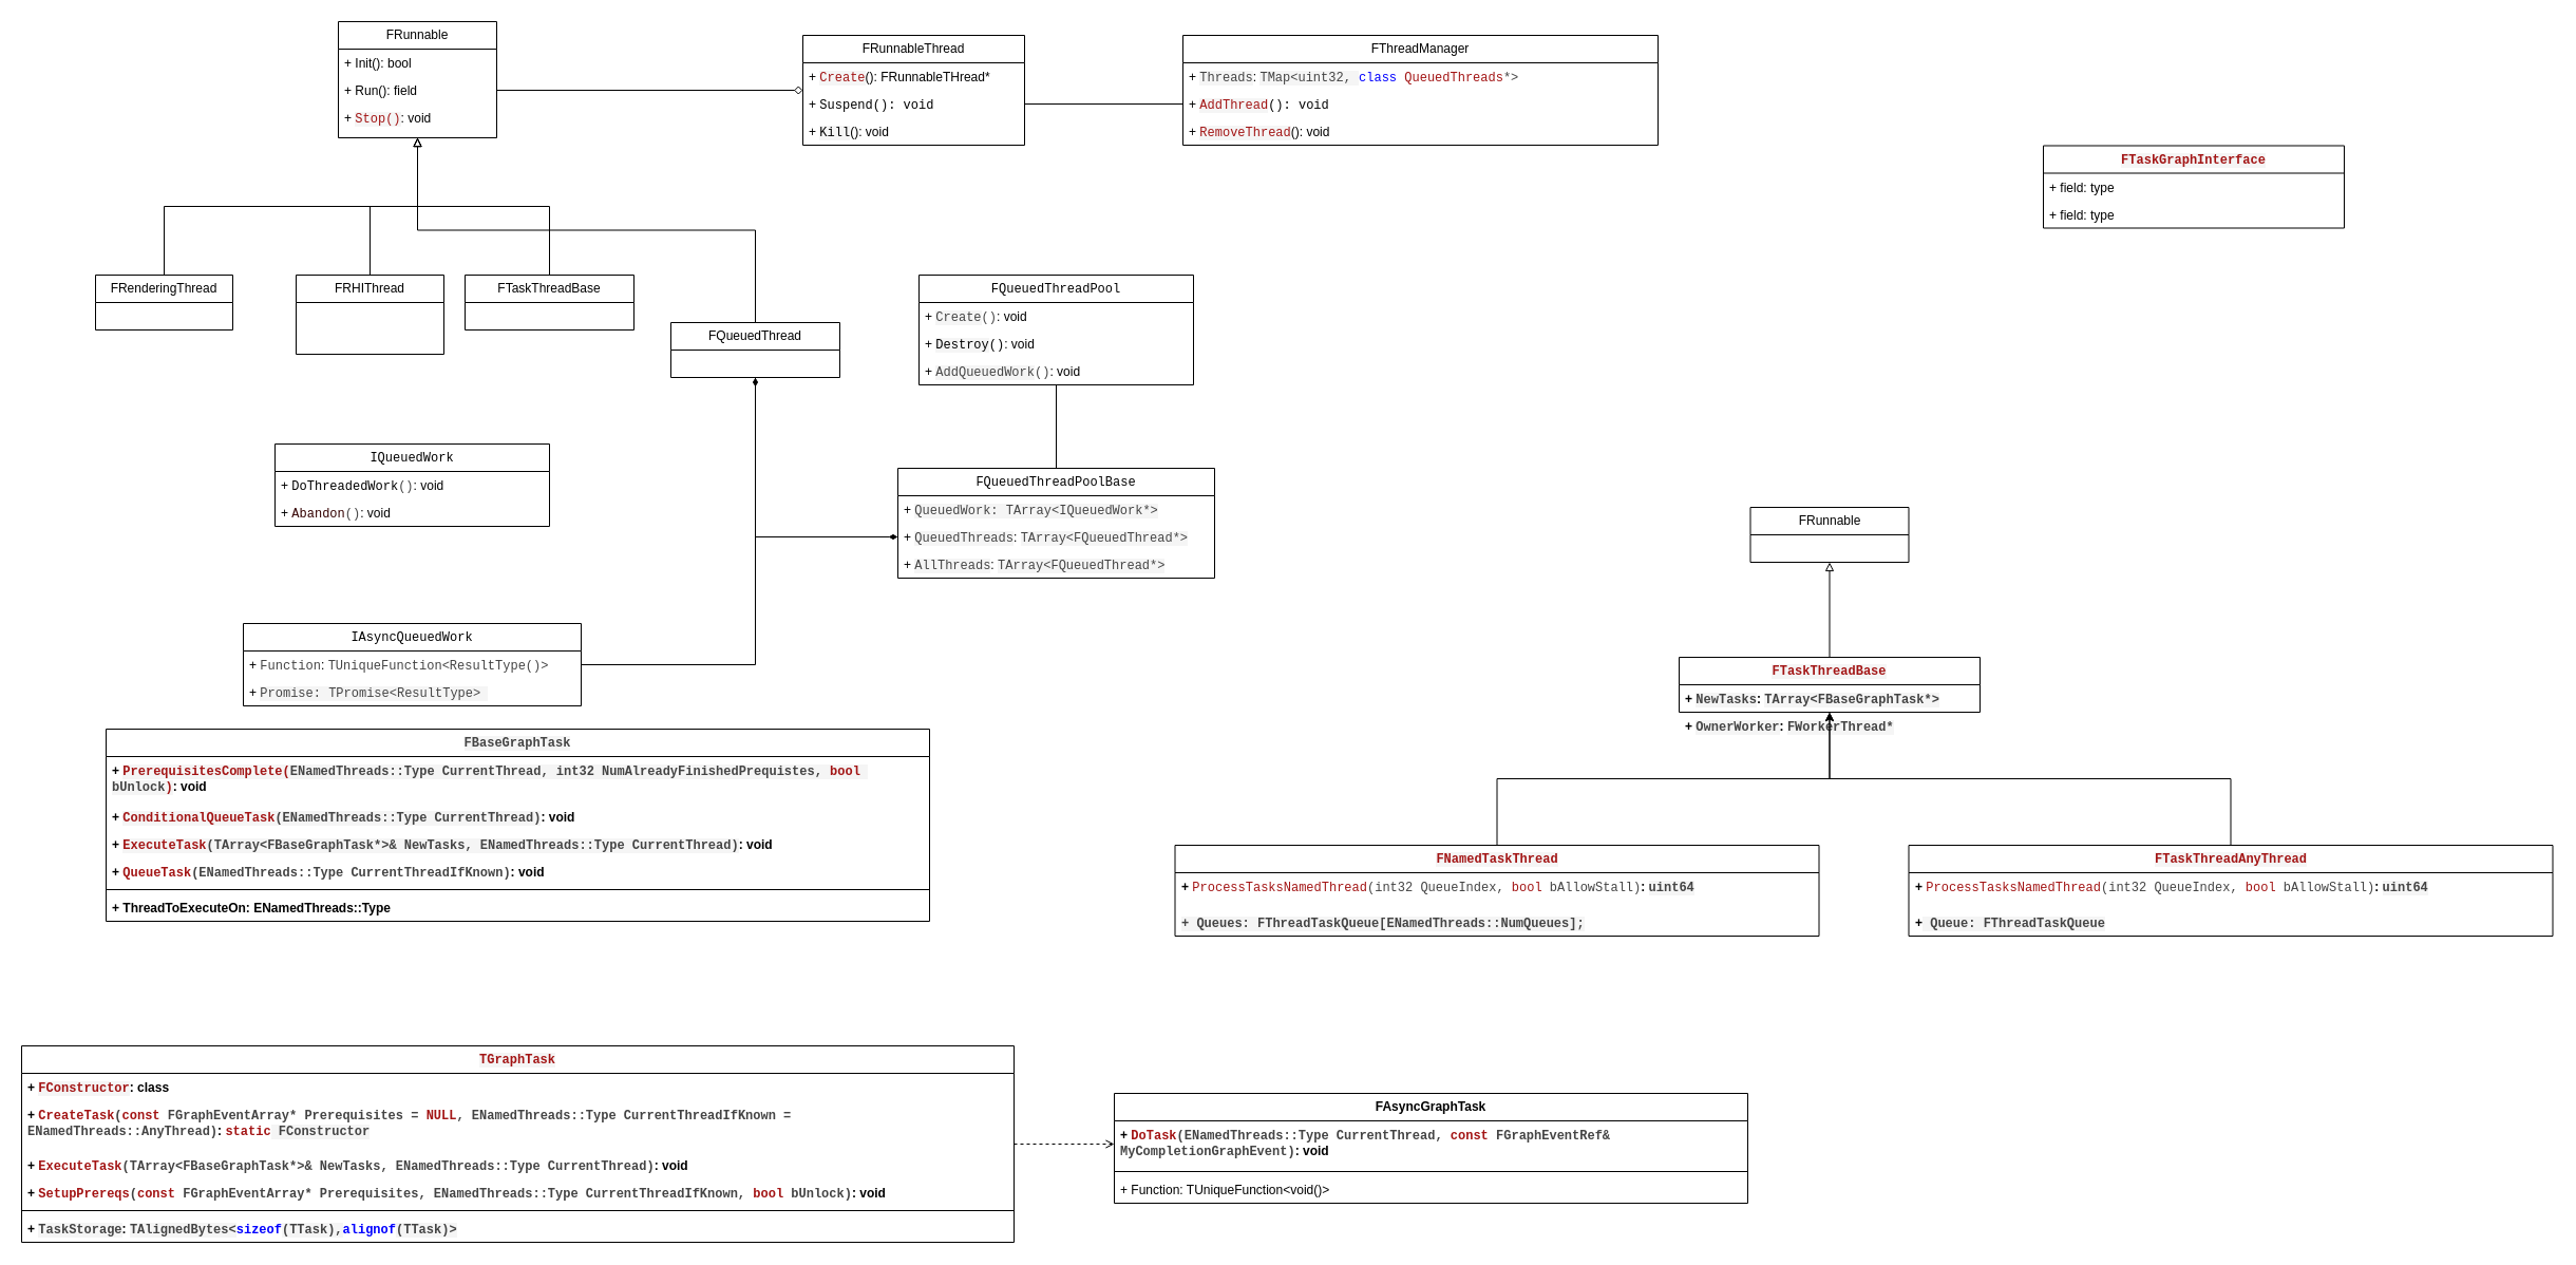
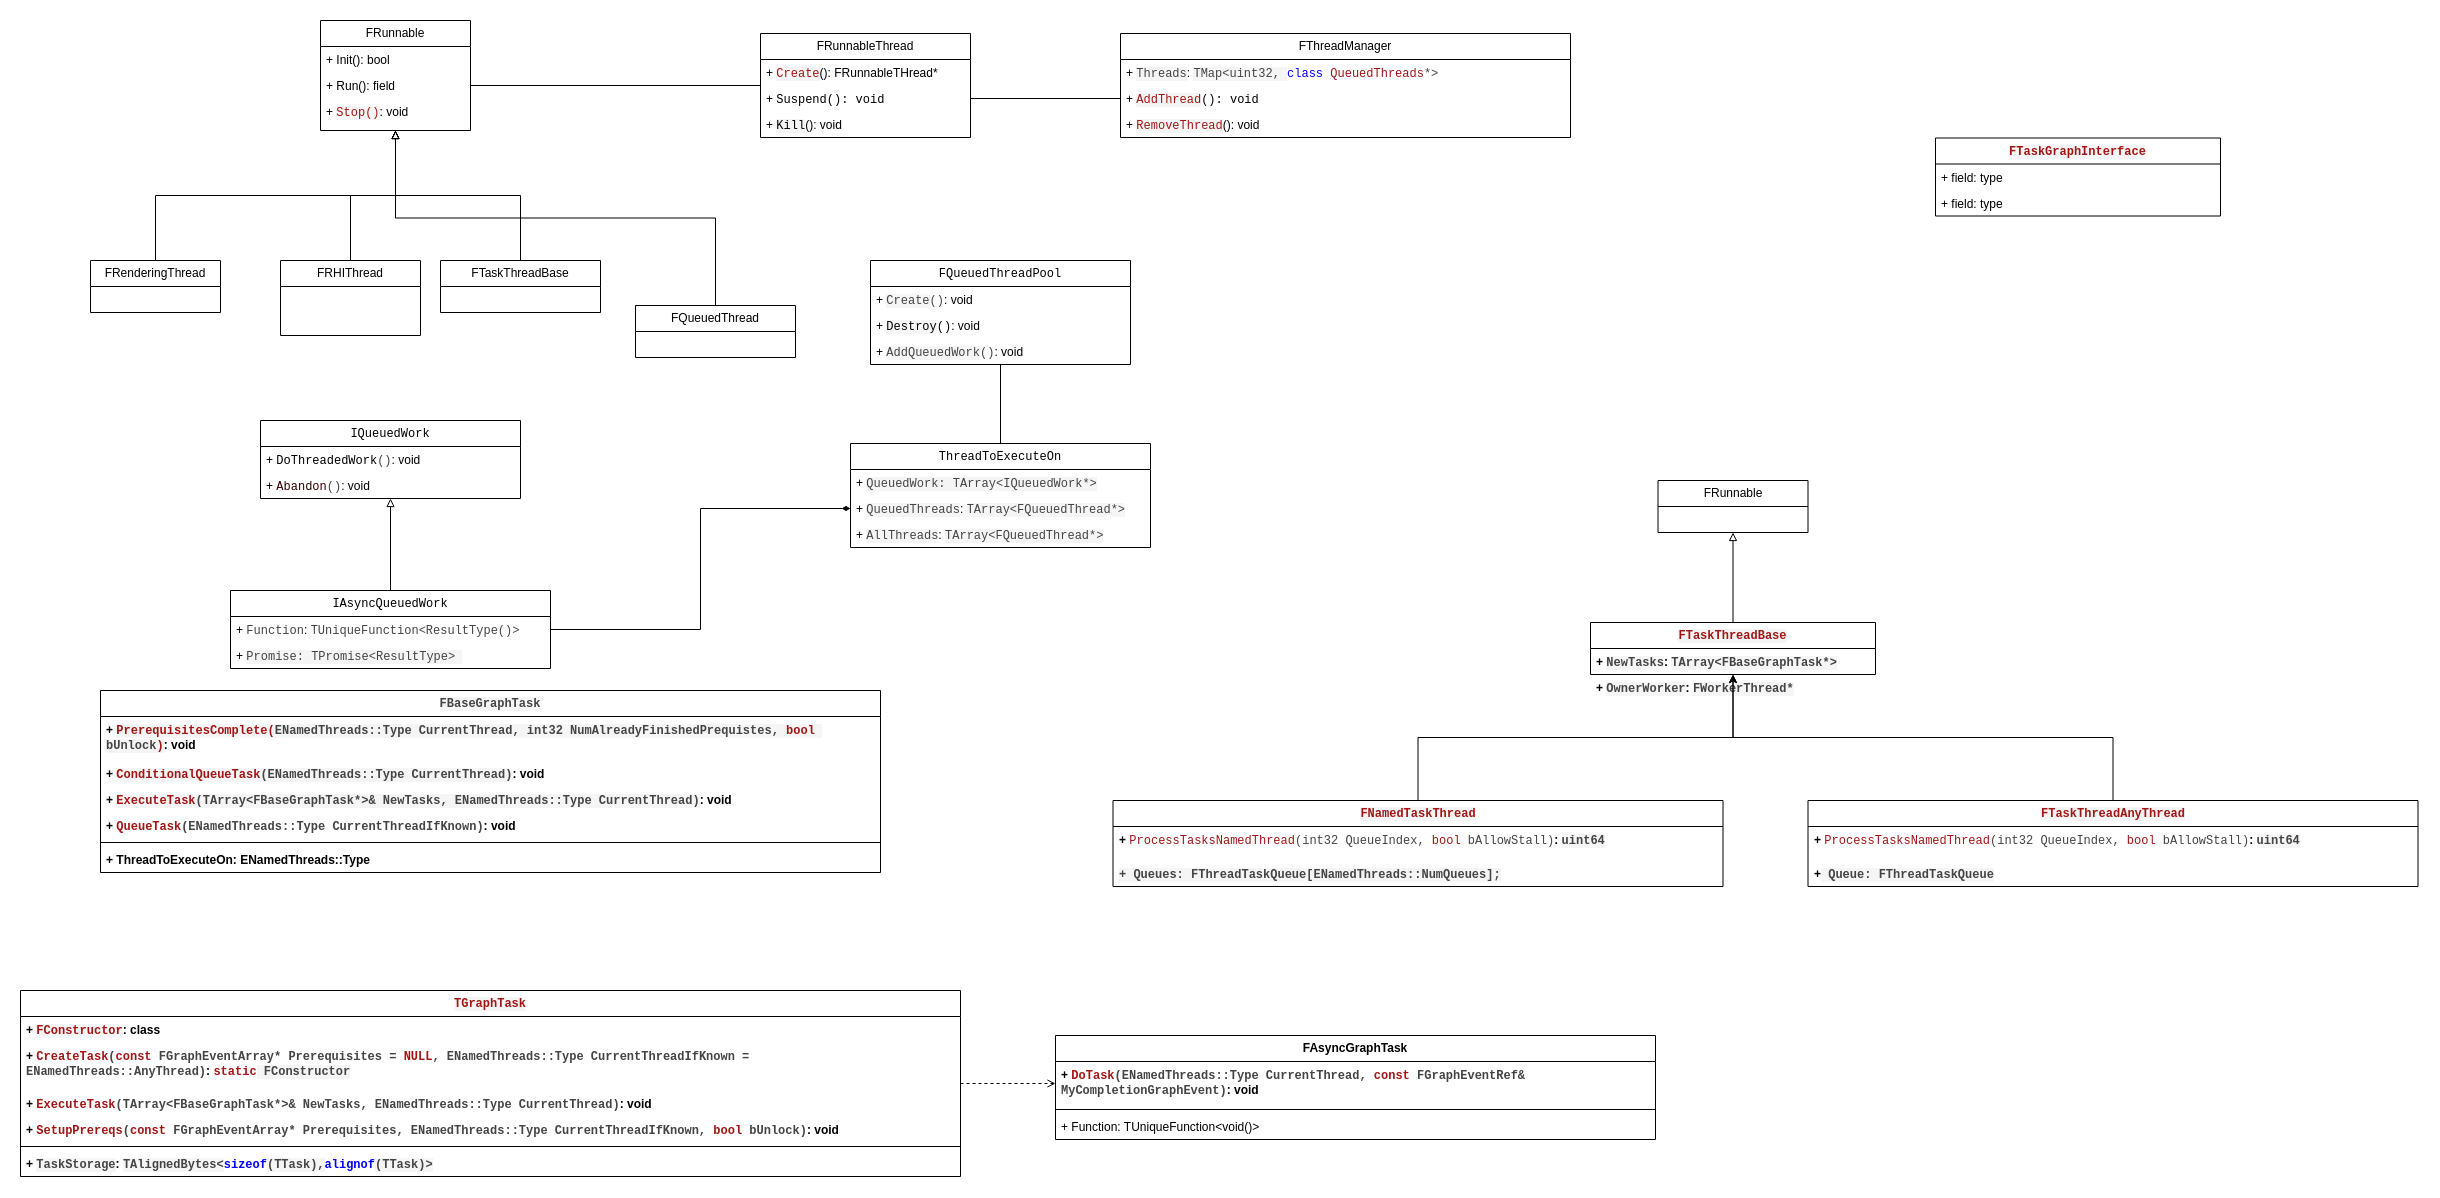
- <mxCell id="19" style="edgeStyle=orthogonalEdgeStyle;rounded=0;orthogonalLoop=1;jettySize=auto;html=1;exitX=1;exitY=0.5;exitDx=0;exitDy=0;entryX=0;entryY=0.5;entryDx=0;entryDy=0;endArrow=diamond;endFill=0;" parent="1" source="7" target="15" edge="1"><mxGeometry relative="1" as="geometry" /></mxCell>
+ <mxCell id="19" style="edgeStyle=orthogonalEdgeStyle;rounded=0;orthogonalLoop=1;jettySize=auto;html=1;exitX=1;exitY=0.5;exitDx=0;exitDy=0;entryX=0;entryY=0.5;entryDx=0;entryDy=0;endArrow=none;endFill=0;" parent="1" source="7" target="15" edge="1"><mxGeometry relative="1" as="geometry" /></mxCell>
- <mxCell id="13" style="edgeStyle=orthogonalEdgeStyle;rounded=0;orthogonalLoop=1;jettySize=auto;html=1;exitX=0.5;exitY=1;exitDx=0;exitDy=0;entryX=0;entryY=0.5;entryDx=0;entryDy=0;endArrow=diamondThin;endFill=1;" parent="1" source="14" target="39" edge="1"><mxGeometry relative="1" as="geometry" /></mxCell>
- <mxCell id="37" value="&lt;span style=&quot;font-family: &amp;quot;Courier New&amp;quot;, sans-serif; text-align: start; white-space-collapse: preserve;&quot;&gt;&lt;font style=&quot;color: rgb(0, 0, 0);&quot;&gt;FQueuedThreadPoolBase&lt;/font&gt;&lt;/span&gt;" style="swimlane;fontStyle=0;childLayout=stackLayout;horizontal=1;startSize=26;fillColor=none;horizontalStack=0;resizeParent=1;resizeParentMax=0;resizeLast=0;collapsible=1;marginBottom=0;whiteSpace=wrap;html=1;" parent="1" vertex="1"><mxGeometry x="850" y="443" width="300" height="104" as="geometry" /></mxCell>
+ <mxCell id="37" value="&lt;span style=&quot;font-family: &amp;quot;Courier New&amp;quot;, sans-serif; text-align: start; white-space-collapse: preserve;&quot;&gt;&lt;font style=&quot;color: rgb(0, 0, 0);&quot;&gt;ThreadToExecuteOn&lt;/font&gt;&lt;/span&gt;" style="swimlane;fontStyle=0;childLayout=stackLayout;horizontal=1;startSize=26;fillColor=none;horizontalStack=0;resizeParent=1;resizeParentMax=0;resizeLast=0;collapsible=1;marginBottom=0;whiteSpace=wrap;html=1;" parent="1" vertex="1"><mxGeometry x="850" y="443" width="300" height="104" as="geometry" /></mxCell>
+ <mxCell id="28" style="edgeStyle=orthogonalEdgeStyle;rounded=0;orthogonalLoop=1;jettySize=auto;html=1;exitX=0.5;exitY=0;exitDx=0;exitDy=0;entryX=0.5;entryY=1;entryDx=0;entryDy=0;endArrow=block;endFill=0;" parent="1" source="29" target="25" edge="1"><mxGeometry relative="1" as="geometry" /></mxCell>
- <mxCell id="41" style="edgeStyle=orthogonalEdgeStyle;rounded=0;orthogonalLoop=1;jettySize=auto;html=1;exitX=1;exitY=0.5;exitDx=0;exitDy=0;endArrow=diamondThin;endFill=1;" parent="1" source="30" target="14" edge="1"><mxGeometry relative="1" as="geometry" /></mxCell>
+ <mxCell id="41" style="edgeStyle=orthogonalEdgeStyle;rounded=0;orthogonalLoop=1;jettySize=auto;html=1;exitX=1;exitY=0.5;exitDx=0;exitDy=0;entryX=0;entryY=0.5;entryDx=0;entryDy=0;endArrow=diamondThin;endFill=1;" parent="1" source="30" target="39" edge="1"><mxGeometry relative="1" as="geometry" /></mxCell>
